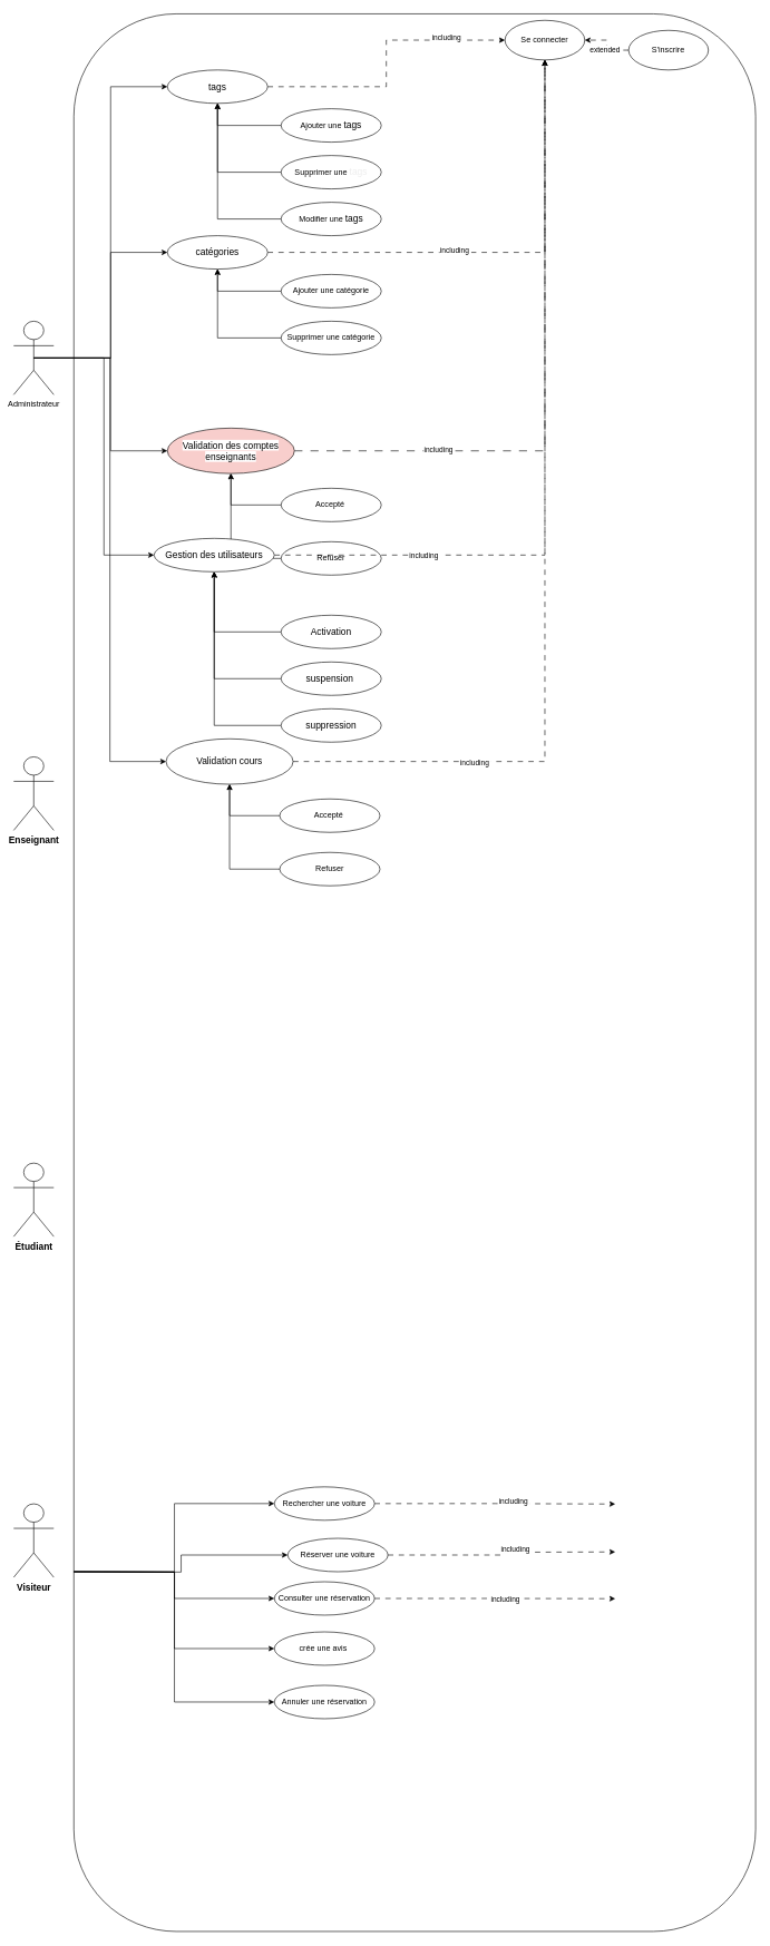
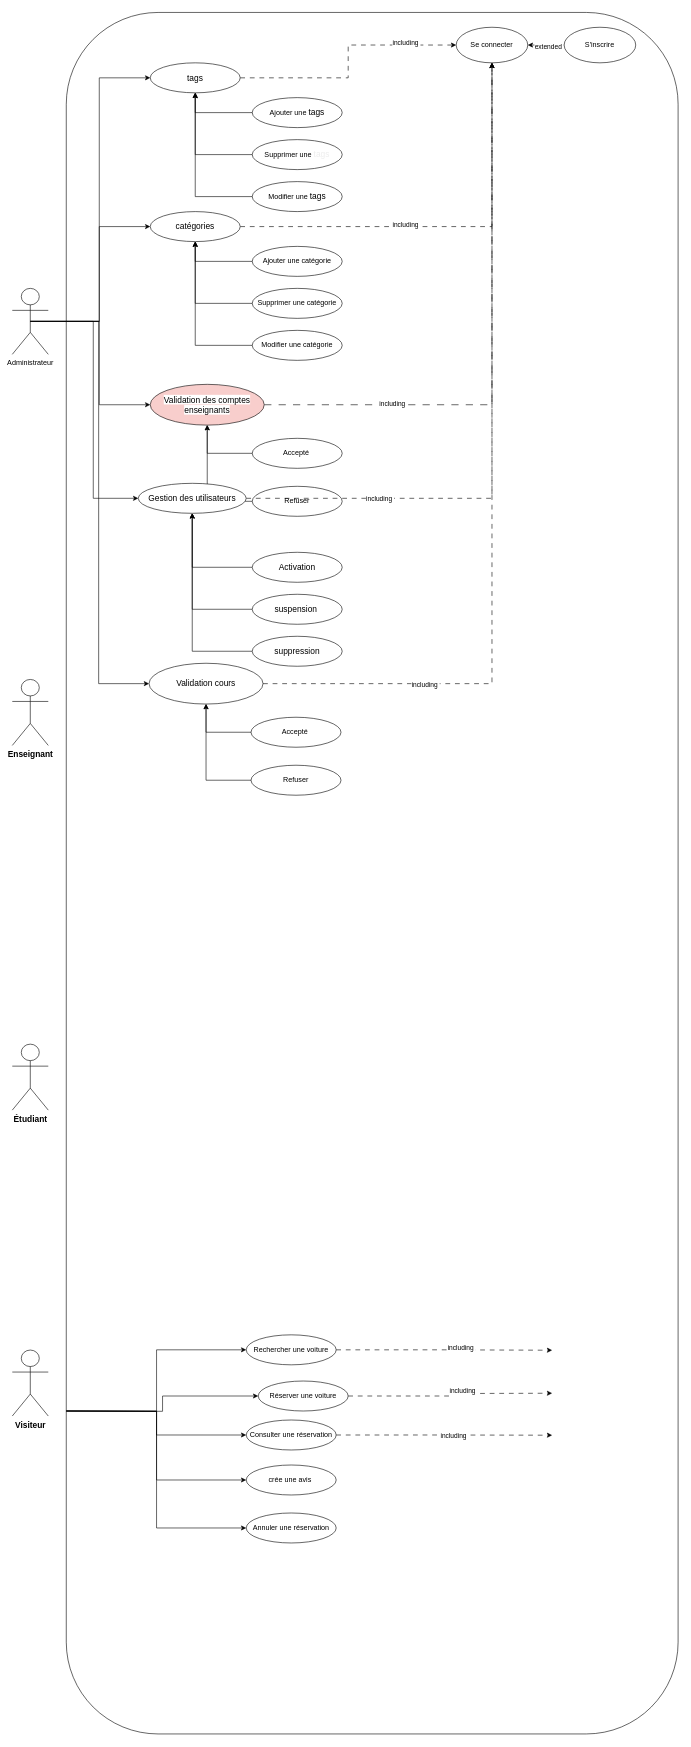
- <mxCell id="15" value="Se connecter" style="ellipse;whiteSpace=wrap;html=1;" parent="1" vertex="1"><mxGeometry x="755" y="29.68" width="119.38" height="59.32" as="geometry" /></mxCell>
+ <mxCell id="15" value="Se connecter" style="ellipse;whiteSpace=wrap;html=1;" parent="1" vertex="1"><mxGeometry x="760" y="44.68" width="119.38" height="59.32" as="geometry" /></mxCell>
+ <mxCell id="35" style="edgeStyle=orthogonalEdgeStyle;rounded=0;orthogonalLoop=1;jettySize=auto;html=1;exitX=0;exitY=0.5;exitDx=0;exitDy=0;entryX=0.5;entryY=1;entryDx=0;entryDy=0;" parent="1" source="34" target="31" edge="1"><mxGeometry relative="1" as="geometry" /></mxCell>
+ <mxCell id="34" value="Modifier une catégorie" style="ellipse;whiteSpace=wrap;html=1;" parent="1" vertex="1"><mxGeometry x="420" y="550" width="150" height="50" as="geometry" /></mxCell>
